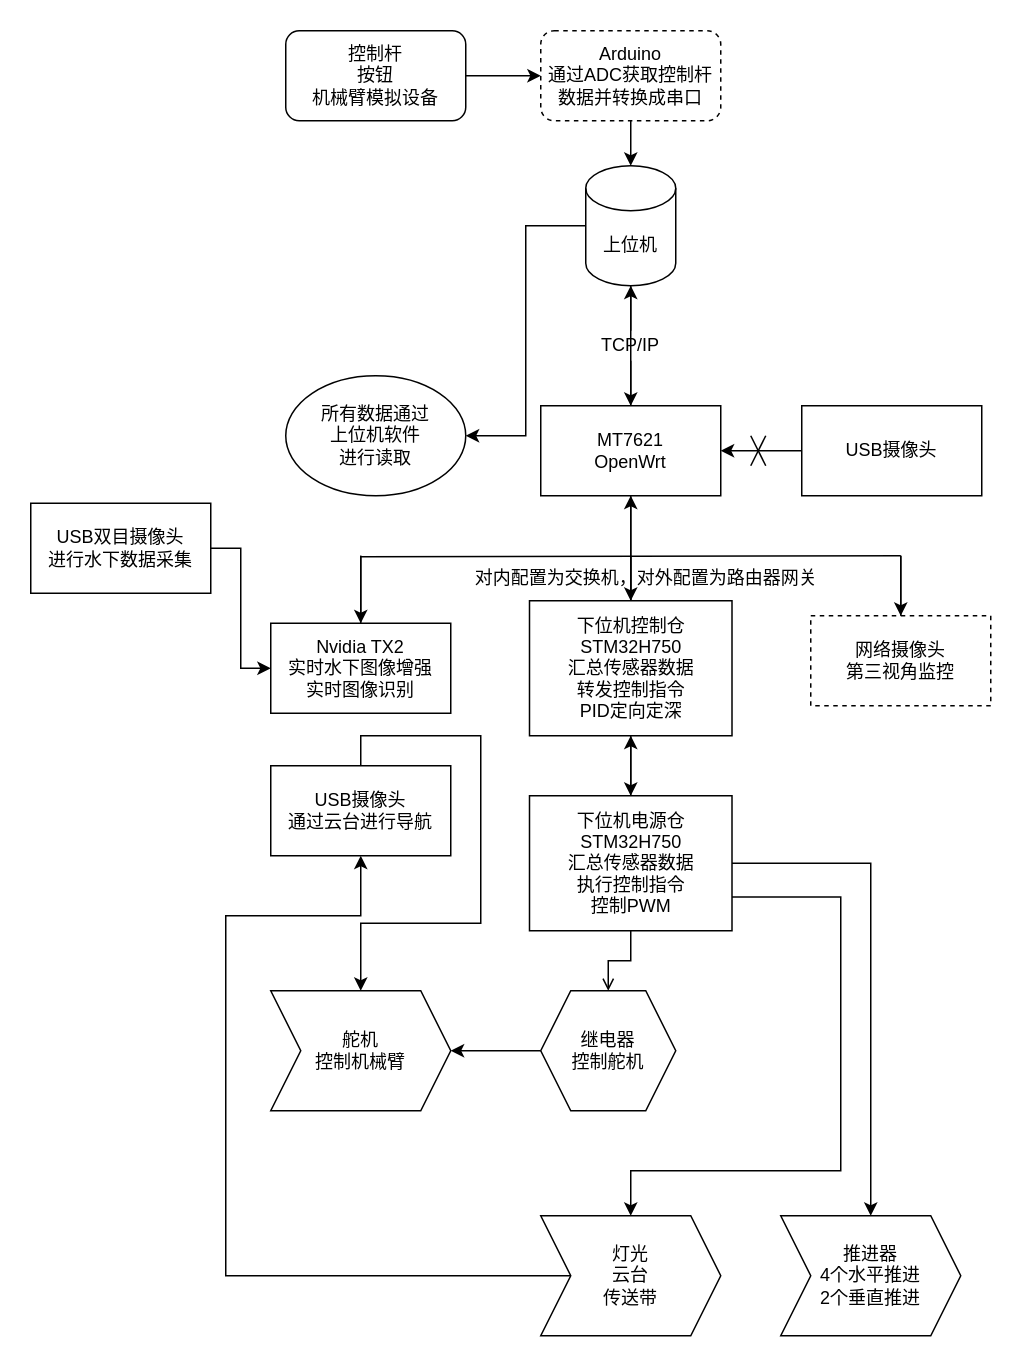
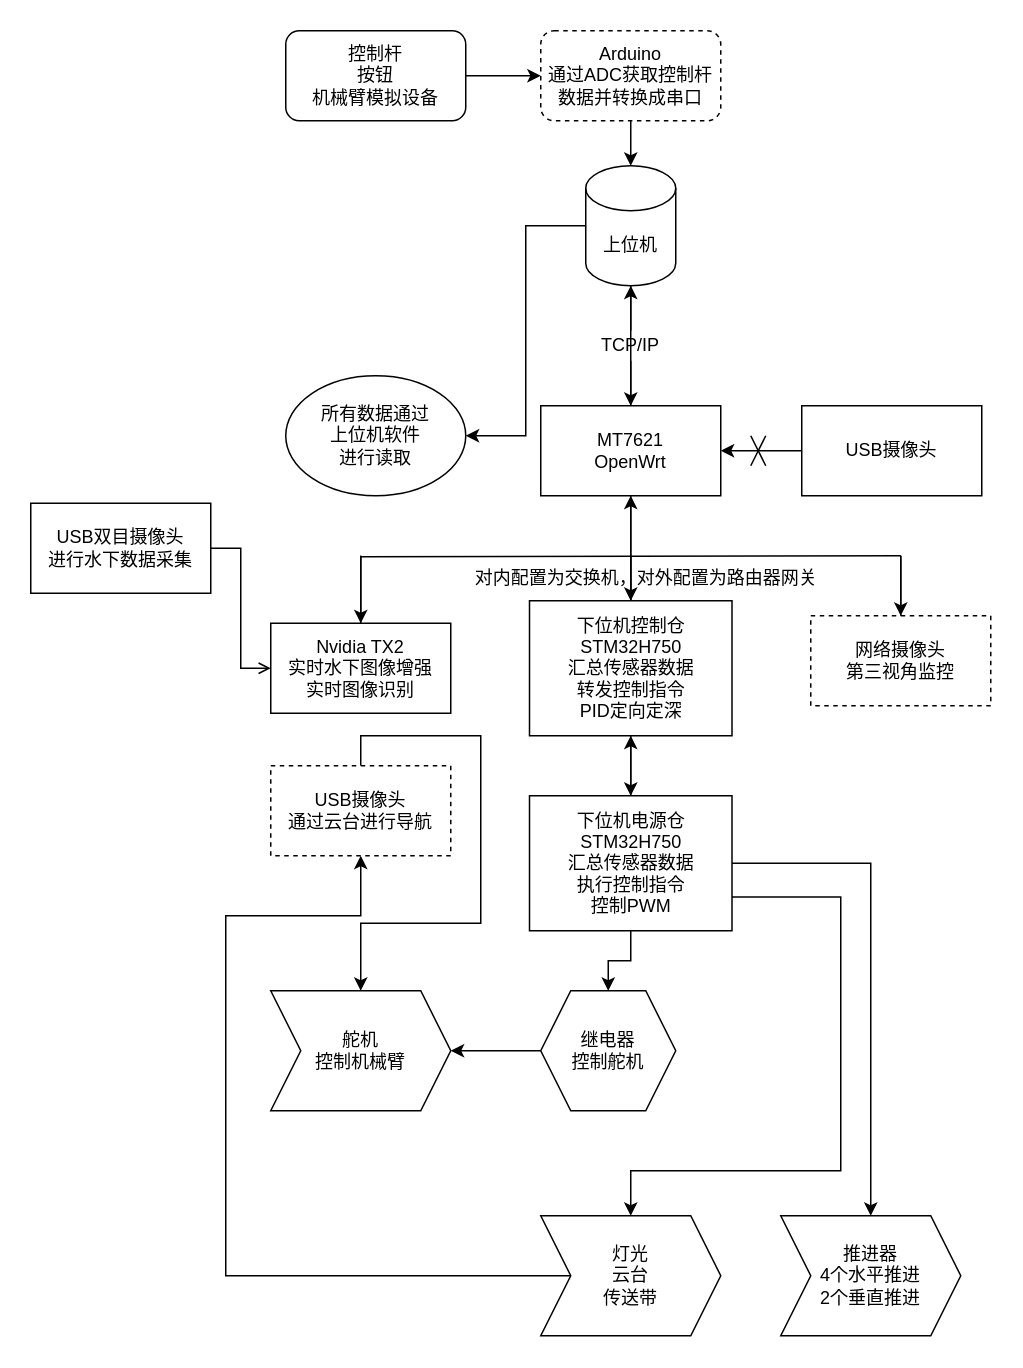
- <mxCell id="4" style="edgeStyle=orthogonalEdgeStyle;rounded=0;orthogonalLoop=1;jettySize=auto;html=1;exitX=1;exitY=0.5;exitDx=0;exitDy=0;entryX=0;entryY=0.5;entryDx=0;entryDy=0;" edge="1" parent="1" source="5" target="9"><mxGeometry relative="1" as="geometry" /></mxCell>
+ <mxCell id="4" style="edgeStyle=orthogonalEdgeStyle;rounded=0;orthogonalLoop=1;jettySize=auto;html=1;exitX=1;exitY=0.5;exitDx=0;exitDy=0;entryX=0;entryY=0.5;entryDx=0;entryDy=0;endArrow=open;" edge="1" parent="1" source="5" target="9"><mxGeometry relative="1" as="geometry" /></mxCell>
- <mxCell id="30" value="USB摄像头&lt;br&gt;通过云台进行导航" style="rounded=0;whiteSpace=wrap;html=1;" vertex="1" parent="1"><mxGeometry x="180" y="510" width="120" height="60" as="geometry" /></mxCell>
+ <mxCell id="30" value="USB摄像头&lt;br&gt;通过云台进行导航" style="rounded=0;whiteSpace=wrap;html=1;dashed=1;" vertex="1" parent="1"><mxGeometry x="180" y="510" width="120" height="60" as="geometry" /></mxCell>
- <mxCell id="25" style="edgeStyle=orthogonalEdgeStyle;rounded=0;orthogonalLoop=1;jettySize=auto;html=1;exitX=0.5;exitY=1;exitDx=0;exitDy=0;entryX=0.5;entryY=0;entryDx=0;entryDy=0;endArrow=open;" edge="1" parent="1" source="28" target="41"><mxGeometry relative="1" as="geometry" /></mxCell>
+ <mxCell id="25" style="edgeStyle=orthogonalEdgeStyle;rounded=0;orthogonalLoop=1;jettySize=auto;html=1;exitX=0.5;exitY=1;exitDx=0;exitDy=0;entryX=0.5;entryY=0;entryDx=0;entryDy=0;" edge="1" parent="1" source="28" target="41"><mxGeometry relative="1" as="geometry" /></mxCell>
